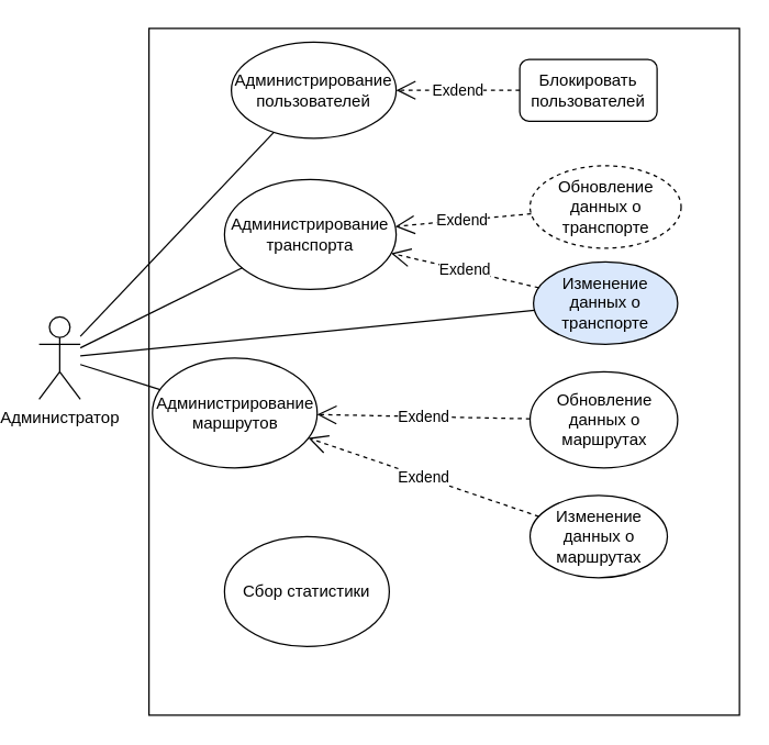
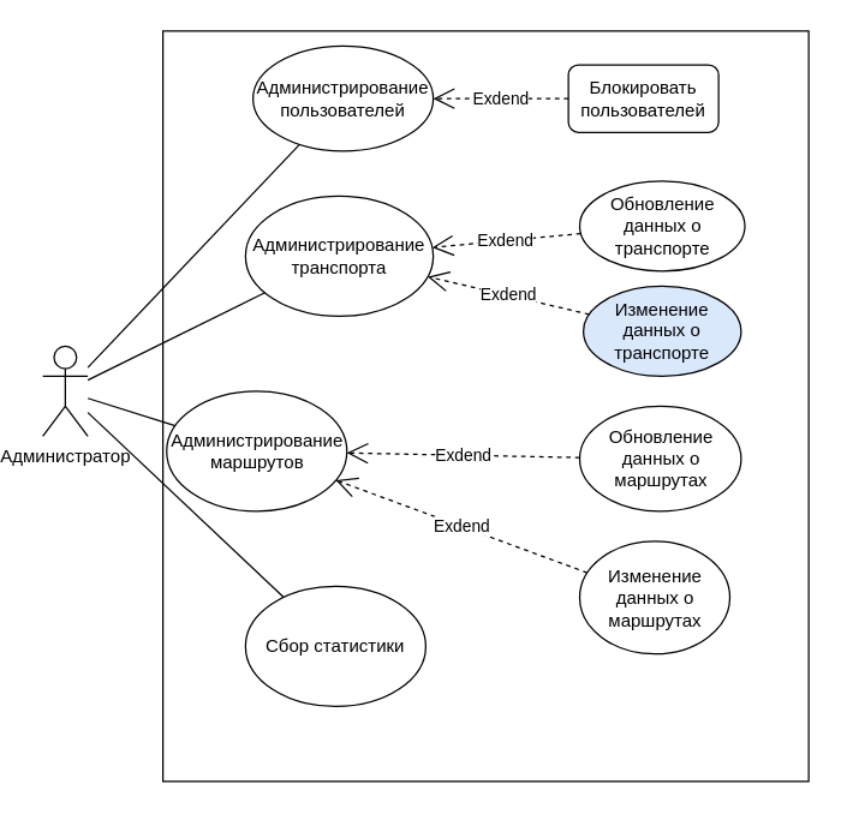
- <mxCell id="10" value="Обновление данных о транспорте" style="ellipse;whiteSpace=wrap;html=1;dashed=1;" vertex="1" parent="1"><mxGeometry x="377.5" y="120" width="110" height="60" as="geometry" /></mxCell>
+ <mxCell id="10" value="Обновление данных о транспорте" style="ellipse;whiteSpace=wrap;html=1;" vertex="1" parent="1"><mxGeometry x="377.5" y="120" width="110" height="60" as="geometry" /></mxCell>
- <mxCell id="21" value="" style="endArrow=none;html=1;rounded=0;" edge="1" parent="1" source="2" target="11"><mxGeometry width="50" height="50" relative="1" as="geometry"><mxPoint x="250" y="320" as="sourcePoint" /><mxPoint x="300" y="270" as="targetPoint" /></mxGeometry></mxCell>
+ <mxCell id="21" value="" style="endArrow=none;html=1;rounded=0;" edge="1" parent="1" source="2" target="20"><mxGeometry width="50" height="50" relative="1" as="geometry"><mxPoint x="250" y="320" as="sourcePoint" /><mxPoint x="300" y="270" as="targetPoint" /></mxGeometry></mxCell>
- <mxCell id="16" value="Изменение данных о маршрутах" style="ellipse;whiteSpace=wrap;html=1;" vertex="1" parent="1"><mxGeometry x="377.5" y="360" width="100" height="60" as="geometry" /></mxCell>
+ <mxCell id="16" value="Изменение данных о маршрутах" style="ellipse;whiteSpace=wrap;html=1;" vertex="1" parent="1"><mxGeometry x="377.5" y="360" width="100" height="75" as="geometry" /></mxCell>
